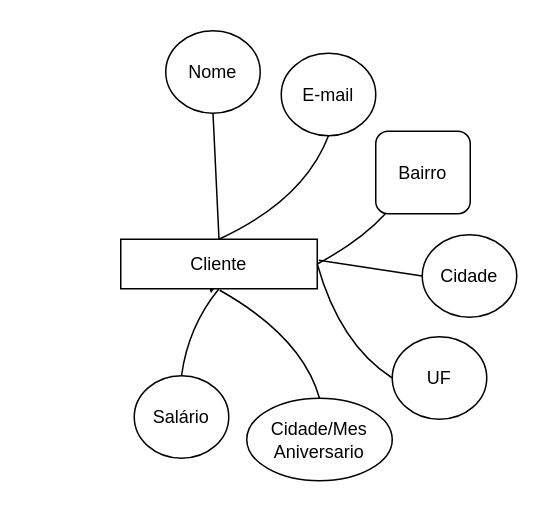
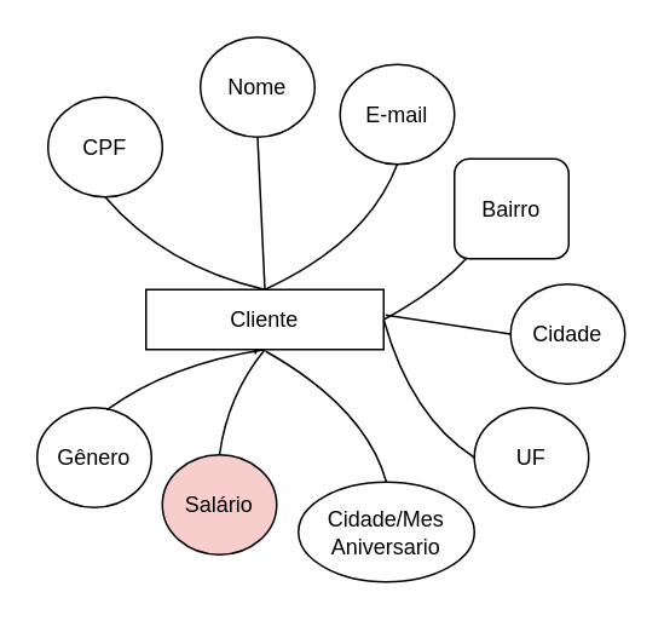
+ <mxCell id="5" value="CPF" style="ellipse;whiteSpace=wrap;html=1;" vertex="1" parent="1"><mxGeometry x="26" y="53" width="63" height="55" as="geometry" /></mxCell>
+ <mxCell id="6" value="" style="endArrow=none;html=1;rounded=0;fontSize=12;startSize=8;endSize=8;curved=1;entryX=0.5;entryY=1;entryDx=0;entryDy=0;exitX=0.5;exitY=0;exitDx=0;exitDy=0;" edge="1" parent="1" source="3" target="5"><mxGeometry width="50" height="50" relative="1" as="geometry"><mxPoint x="120.5" y="149" as="sourcePoint" /><mxPoint x="170.5" y="99" as="targetPoint" /><Array as="points"><mxPoint x="90" y="146" /></Array></mxGeometry></mxCell>
+ <mxCell id="14" value="" style="endArrow=none;html=1;rounded=0;fontSize=12;startSize=8;endSize=8;curved=1;entryX=0.5;entryY=1;entryDx=0;entryDy=0;exitX=0.61;exitY=0.023;exitDx=0;exitDy=0;exitPerimeter=0;" edge="1" parent="1" source="11" target="3"><mxGeometry width="50" height="50" relative="1" as="geometry"><mxPoint x="156" y="169" as="sourcePoint" /><mxPoint x="152" y="85" as="targetPoint" /><Array as="points"><mxPoint x="93" y="200" /></Array></mxGeometry></mxCell>
+ <mxCell id="11" value="Gênero" style="ellipse;whiteSpace=wrap;html=1;" vertex="1" parent="1"><mxGeometry x="20" y="224" width="63" height="55" as="geometry" /></mxCell>
- <mxCell id="12" value="Salário" style="ellipse;whiteSpace=wrap;html=1;" vertex="1" parent="1"><mxGeometry x="89" y="250" width="63" height="55" as="geometry" /></mxCell>
+ <mxCell id="12" value="Salário" style="ellipse;whiteSpace=wrap;html=1;fillColor=#f8cecc;" vertex="1" parent="1"><mxGeometry x="89" y="250" width="63" height="55" as="geometry" /></mxCell>
